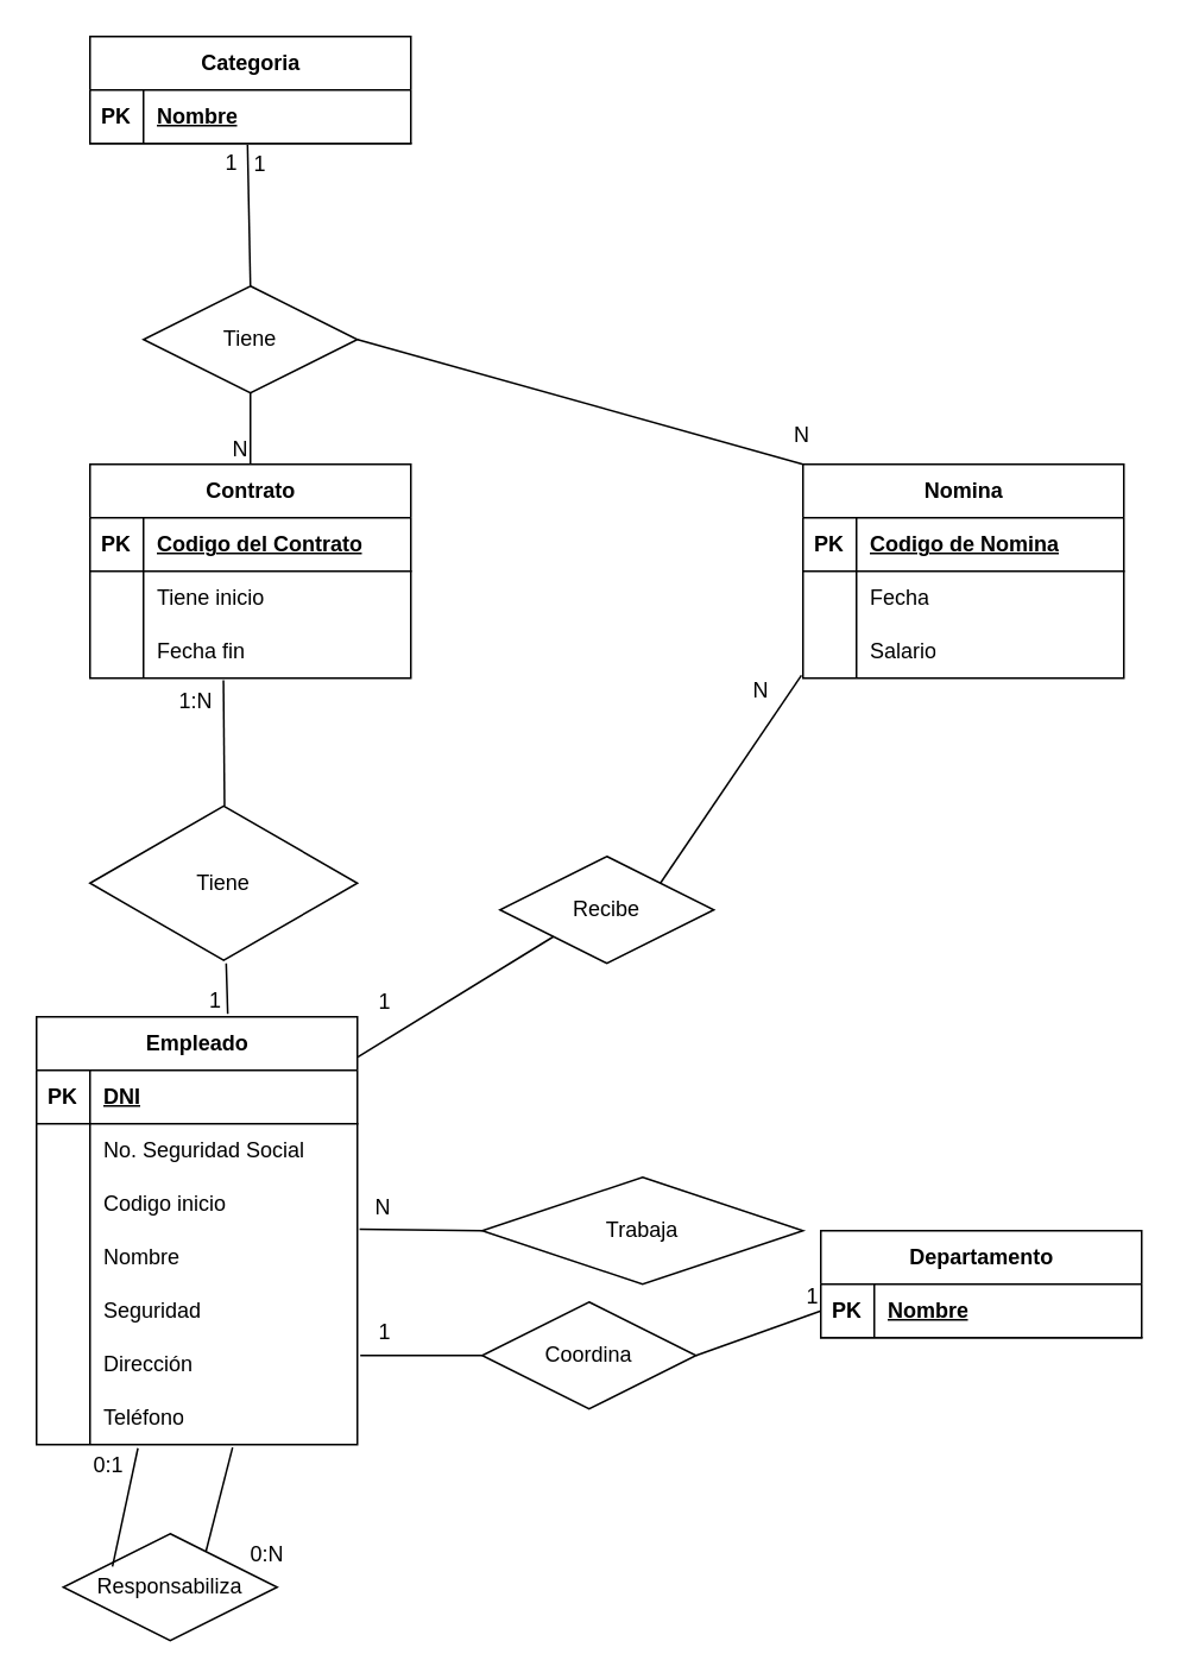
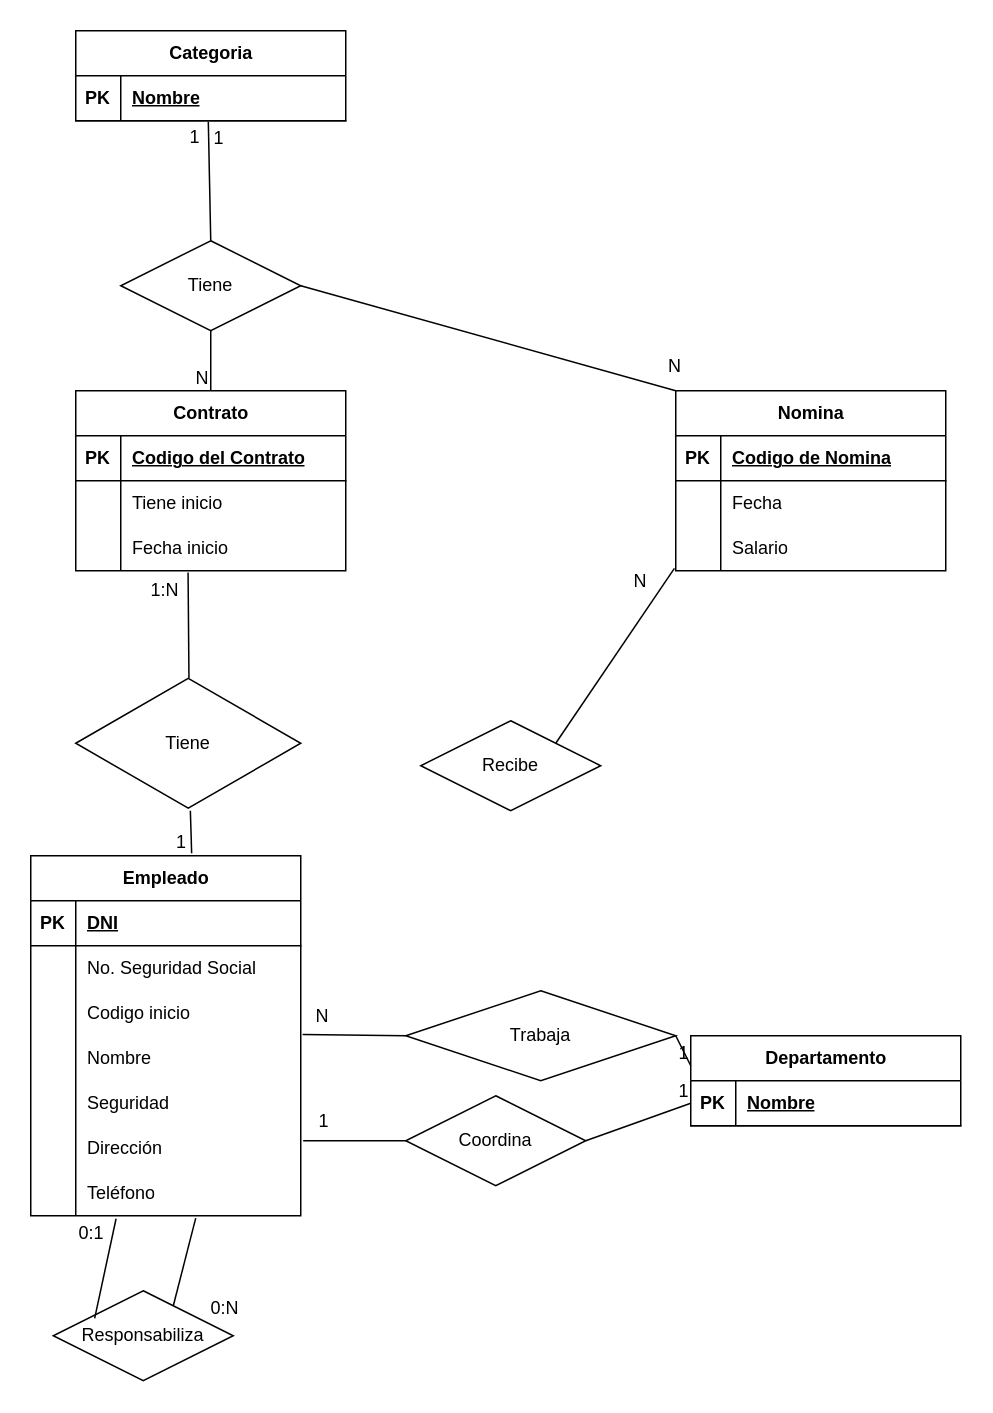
- <mxCell id="37" value="Fecha fin" style="shape=partialRectangle;connectable=0;fillColor=none;top=0;left=0;bottom=0;right=0;align=left;spacingLeft=6;overflow=hidden;whiteSpace=wrap;html=1;" parent="35" vertex="1"><mxGeometry x="30" width="150" height="30" as="geometry"><mxRectangle width="150" height="30" as="alternateBounds" /></mxGeometry></mxCell>
+ <mxCell id="37" value="Fecha inicio" style="shape=partialRectangle;connectable=0;fillColor=none;top=0;left=0;bottom=0;right=0;align=left;spacingLeft=6;overflow=hidden;whiteSpace=wrap;html=1;" parent="35" vertex="1"><mxGeometry x="30" width="150" height="30" as="geometry"><mxRectangle width="150" height="30" as="alternateBounds" /></mxGeometry></mxCell>
- <mxCell id="80" value="" style="endArrow=none;html=1;rounded=0;entryX=1.001;entryY=0.094;entryDx=0;entryDy=0;entryPerimeter=0;exitX=0;exitY=1;exitDx=0;exitDy=0;" parent="1" source="69" target="2" edge="1"><mxGeometry relative="1" as="geometry"><mxPoint x="230" y="450" as="sourcePoint" /><mxPoint x="390" y="450" as="targetPoint" /></mxGeometry></mxCell>
- <mxCell id="81" value="1" style="resizable=0;html=1;whiteSpace=wrap;align=right;verticalAlign=bottom;" parent="80" connectable="0" vertex="1"><mxGeometry x="1" relative="1" as="geometry"><mxPoint x="20" y="-23" as="offset" /></mxGeometry></mxCell>
+ <mxCell id="40" value="" style="endArrow=none;html=1;rounded=0;entryX=0;entryY=0.333;entryDx=0;entryDy=0;entryPerimeter=0;exitX=1;exitY=0.5;exitDx=0;exitDy=0;" parent="1" source="39" target="24" edge="1"><mxGeometry relative="1" as="geometry"><mxPoint x="280" y="680" as="sourcePoint" /><mxPoint x="440" y="680" as="targetPoint" /></mxGeometry></mxCell>
+ <mxCell id="41" value="1" style="resizable=0;html=1;whiteSpace=wrap;align=right;verticalAlign=bottom;" parent="40" connectable="0" vertex="1"><mxGeometry x="1" relative="1" as="geometry" /></mxCell>
